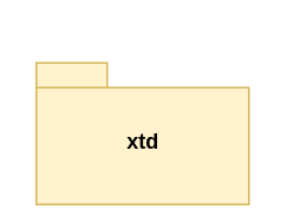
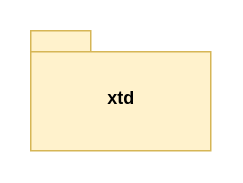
- <mxCell id="2" value="xtd" style="shape=folder;fontStyle=1;spacingTop=10;tabWidth=40;tabHeight=14;tabPosition=left;html=1;rounded=0;fillColor=#fff2cc;strokeColor=#d6b656;" parent="1" vertex="1"><mxGeometry x="20" y="35" width="120" height="80" as="geometry" /></mxCell>
+ <mxCell id="2" value="xtd" style="shape=folder;fontStyle=1;spacingTop=10;tabWidth=40;tabHeight=14;tabPosition=left;html=1;rounded=0;fillColor=#fff2cc;strokeColor=#d6b656;" parent="1" vertex="1"><mxGeometry x="20" y="20" width="120" height="80" as="geometry" /></mxCell>
